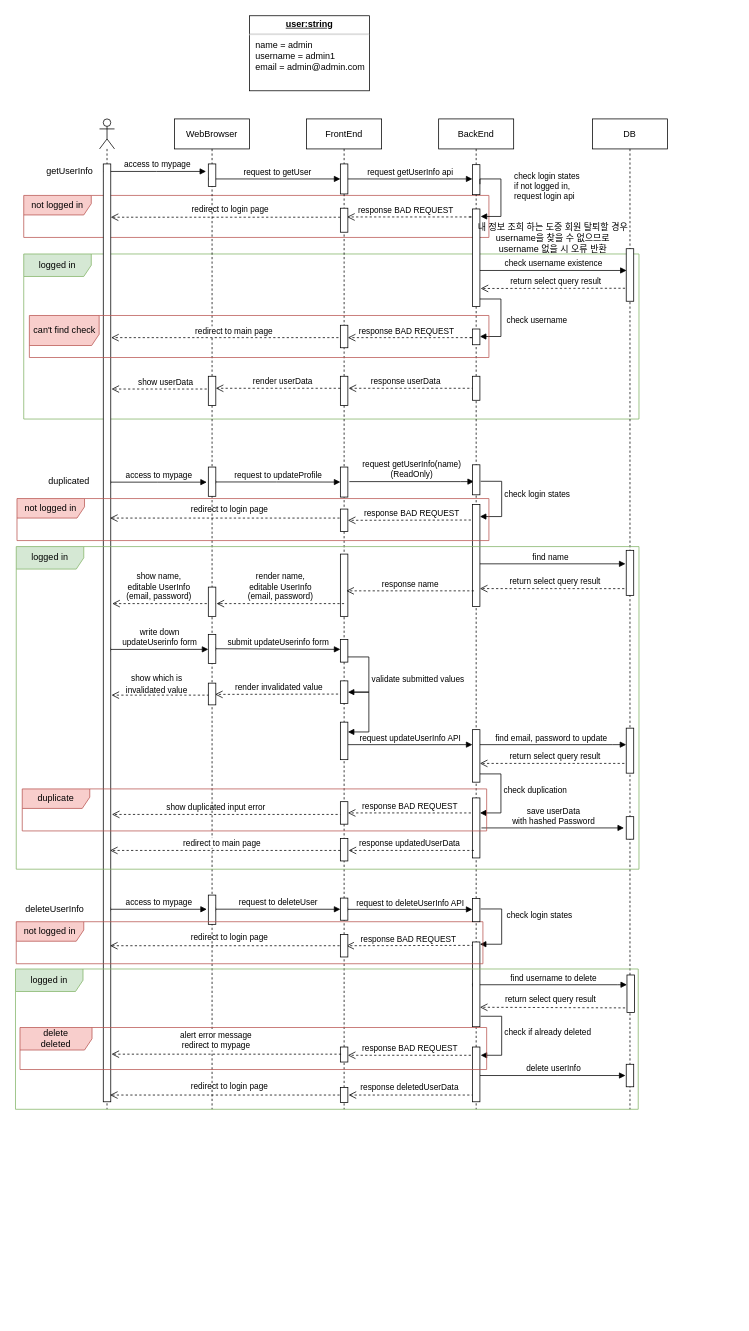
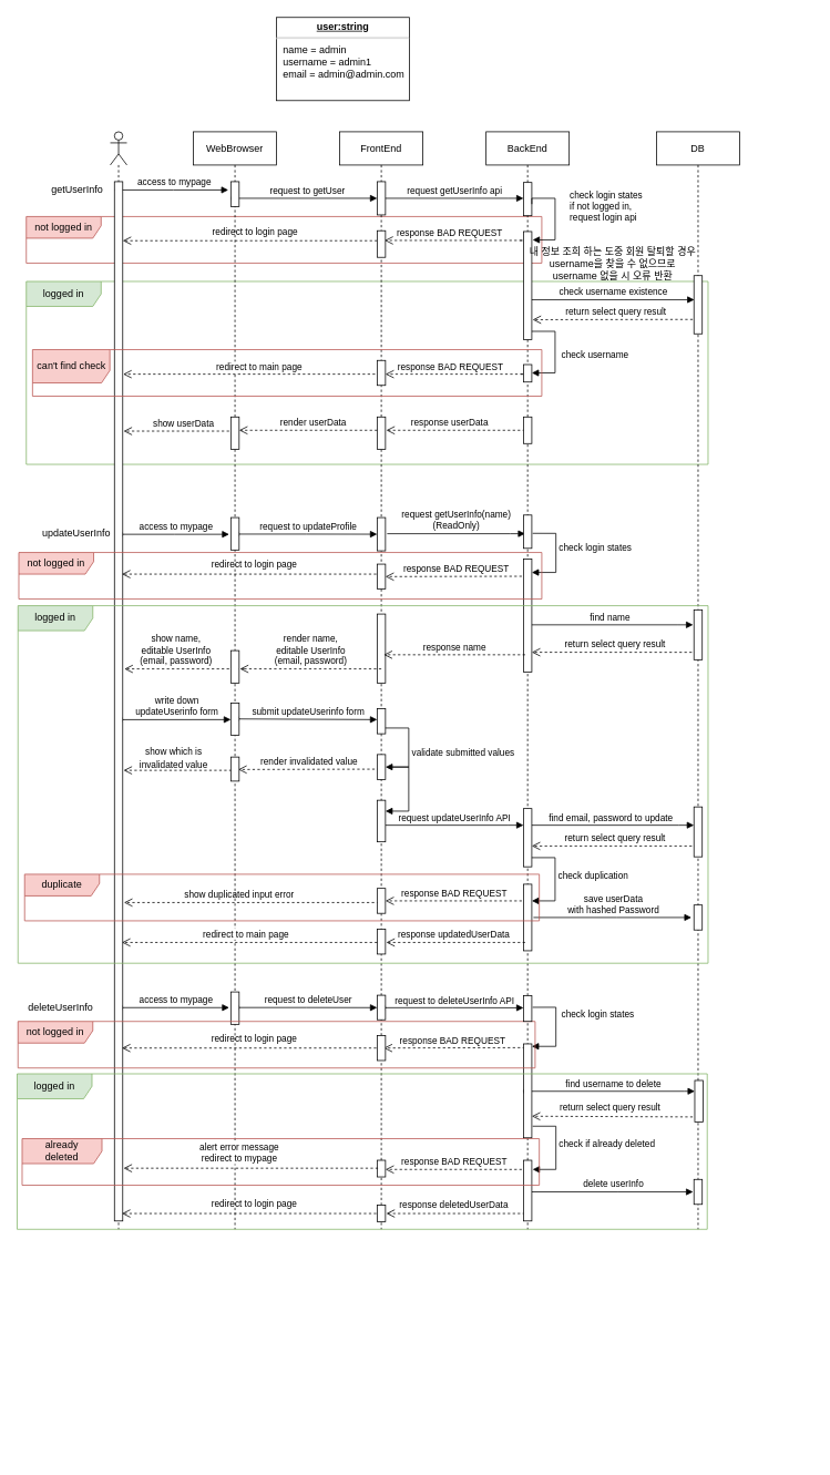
- <mxCell id="54" value="duplicated" style="text;html=1;align=center;verticalAlign=middle;resizable=0;points=[];autosize=1;strokeColor=none;fillColor=none;fontSize=12;fontFamily=Helvetica;fontColor=default;" parent="1" vertex="1"><mxGeometry x="36" y="626" width="110" height="30" as="geometry" /></mxCell>
+ <mxCell id="54" value="updateUserInfo" style="text;html=1;align=center;verticalAlign=middle;resizable=0;points=[];autosize=1;strokeColor=none;fillColor=none;fontSize=12;fontFamily=Helvetica;fontColor=default;" parent="1" vertex="1"><mxGeometry x="36" y="626" width="110" height="30" as="geometry" /></mxCell>
- <mxCell id="119" value="delete&lt;br&gt;deleted" style="shape=umlFrame;whiteSpace=wrap;html=1;pointerEvents=0;fillColor=#f8cecc;strokeColor=#b85450;width=96;height=30;" parent="1" vertex="1"><mxGeometry x="26" y="1369" width="622" height="56" as="geometry" /></mxCell>
+ <mxCell id="119" value="already&lt;br&gt;deleted" style="shape=umlFrame;whiteSpace=wrap;html=1;pointerEvents=0;fillColor=#f8cecc;strokeColor=#b85450;width=96;height=30;" parent="1" vertex="1"><mxGeometry x="26" y="1369" width="622" height="56" as="geometry" /></mxCell>
